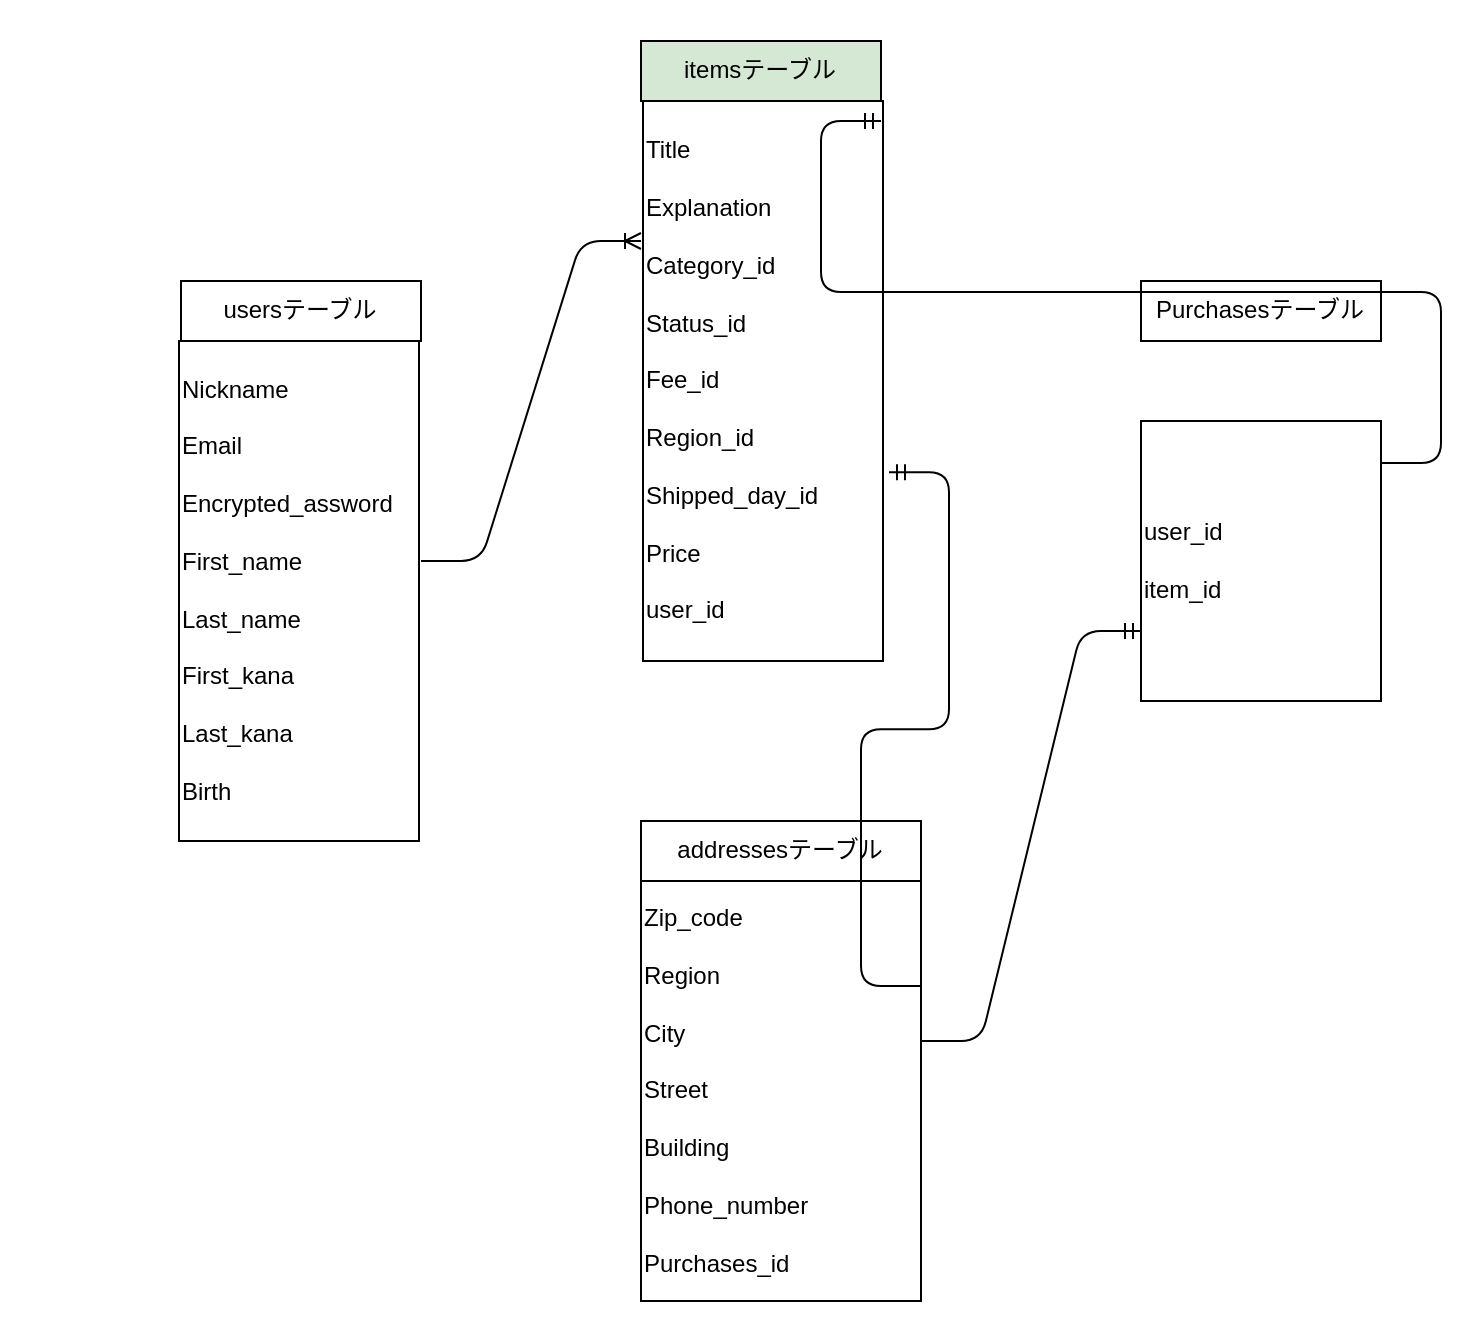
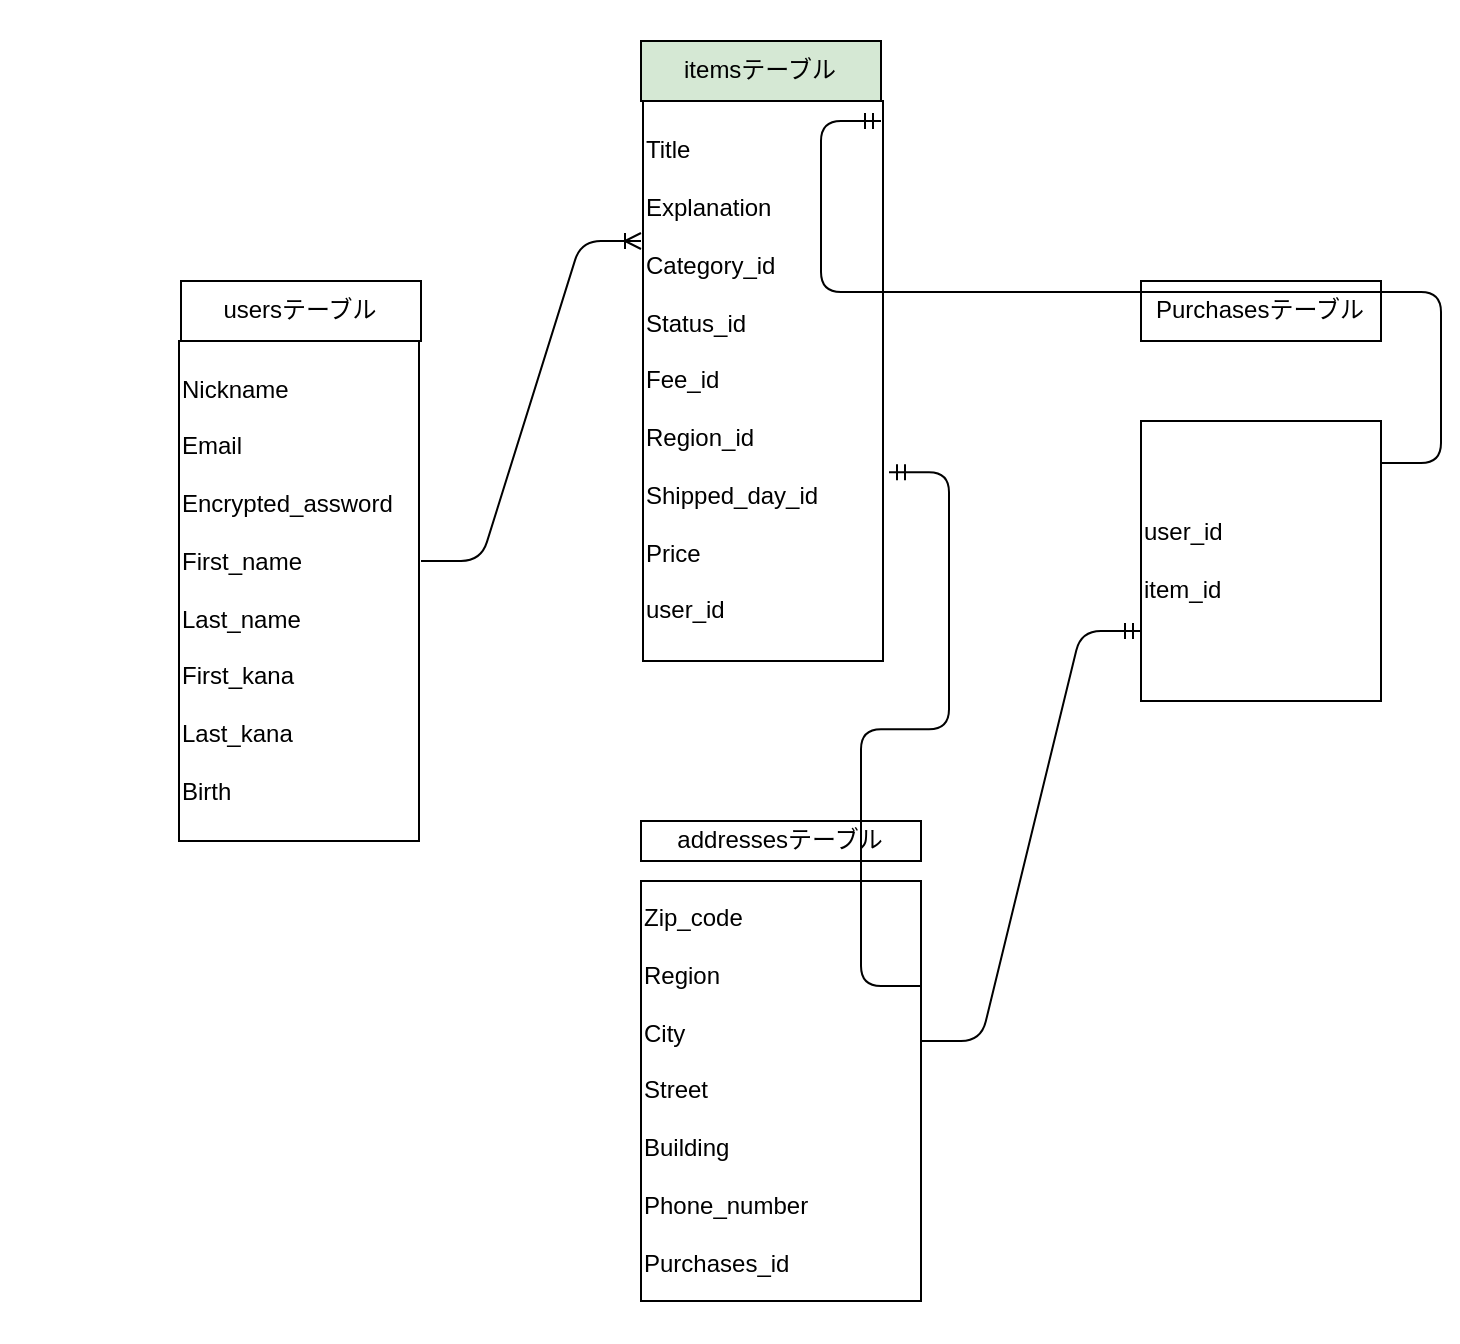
- <mxCell id="10" value="addressesテーブル" style="whiteSpace=wrap;html=1;rounded=0;sketch=0;" vertex="1" parent="1"><mxGeometry x="320" y="410" width="140" height="30" as="geometry" /></mxCell>
+ <mxCell id="10" value="addressesテーブル" style="whiteSpace=wrap;html=1;rounded=0;sketch=0;" vertex="1" parent="1"><mxGeometry x="320" y="410" width="140" height="20" as="geometry" /></mxCell>
